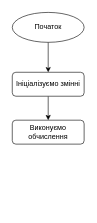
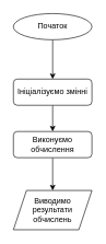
- <mxCell id="3" value="Початок" style="ellipse;whiteSpace=wrap;html=1;" vertex="1" parent="1"><mxGeometry x="20" y="20" width="120" height="50" as="geometry" /></mxCell>
+ <mxCell id="3" value="Початок" style="ellipse;whiteSpace=wrap;html=1;" vertex="1" parent="1"><mxGeometry x="20" y="20" width="120" height="40" as="geometry" /></mxCell>
+ <mxCell id="6" value="" style="edgeStyle=orthogonalEdgeStyle;rounded=0;orthogonalLoop=1;jettySize=auto;html=1;" edge="1" parent="1" source="7" target="8"><mxGeometry relative="1" as="geometry" /></mxCell>
+ <mxCell id="8" value="Виводимо результати обчислень" style="shape=parallelogram;perimeter=parallelogramPerimeter;whiteSpace=wrap;html=1;fixedSize=1;" vertex="1" parent="1"><mxGeometry x="20" y="290" width="120" height="60" as="geometry" /></mxCell>
